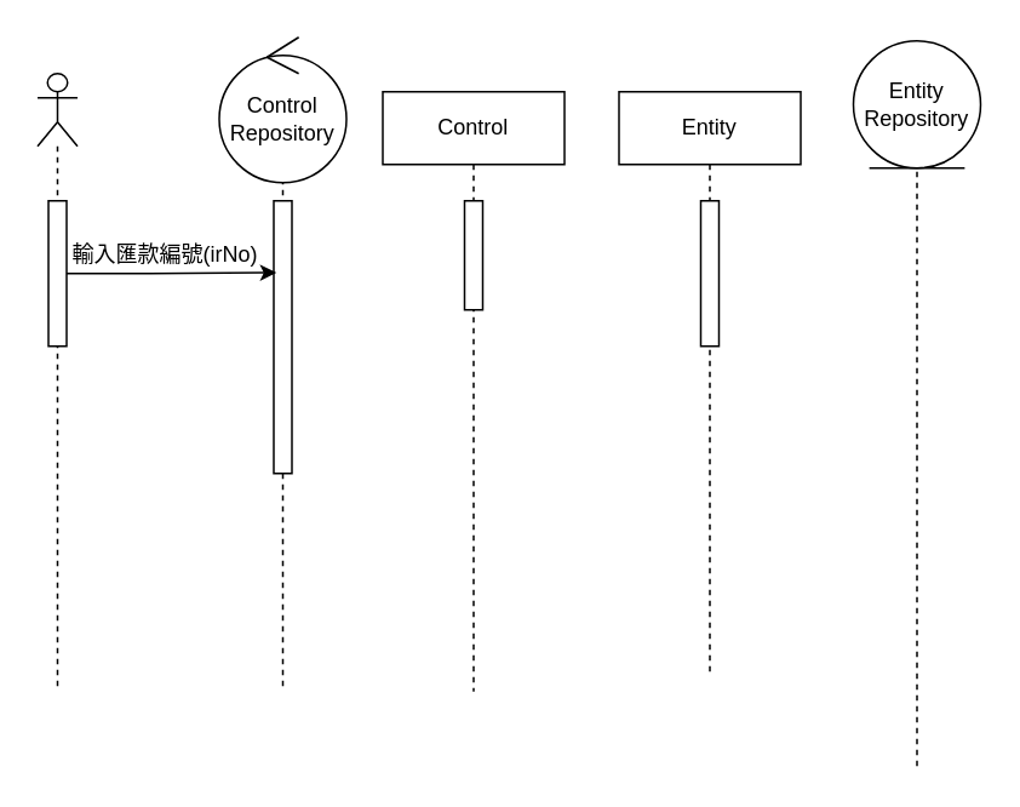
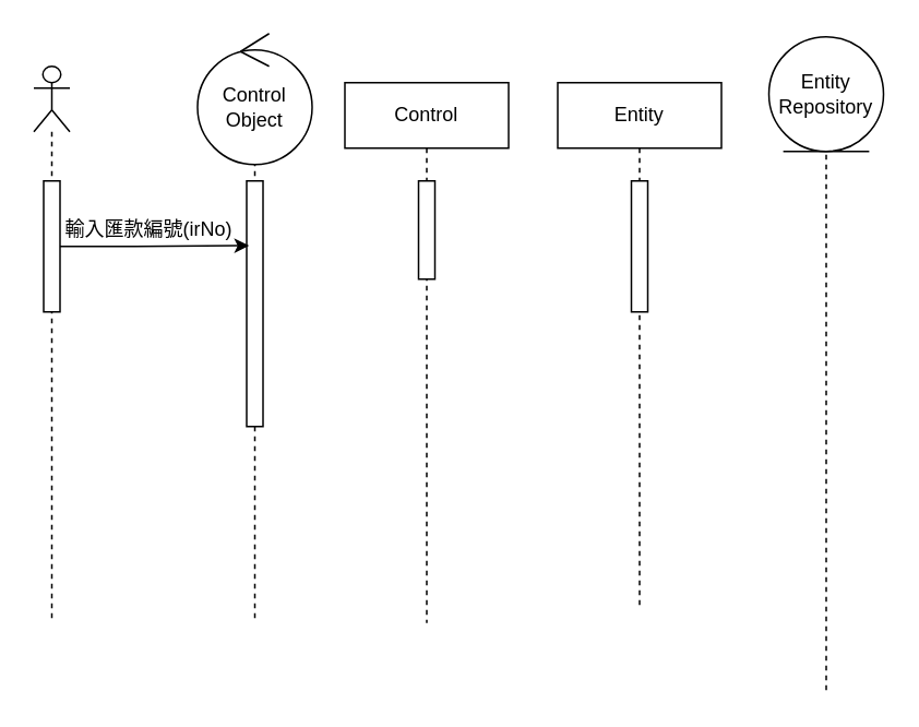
- <mxCell id="5" value="Control Repository" style="ellipse;shape=umlControl;whiteSpace=wrap;html=1;" vertex="1" parent="4"><mxGeometry x="-7.5" y="-20" width="70" height="80" as="geometry" /></mxCell>
+ <mxCell id="5" value="Control Object" style="ellipse;shape=umlControl;whiteSpace=wrap;html=1;" vertex="1" parent="4"><mxGeometry x="-7.5" y="-20" width="70" height="80" as="geometry" /></mxCell>
